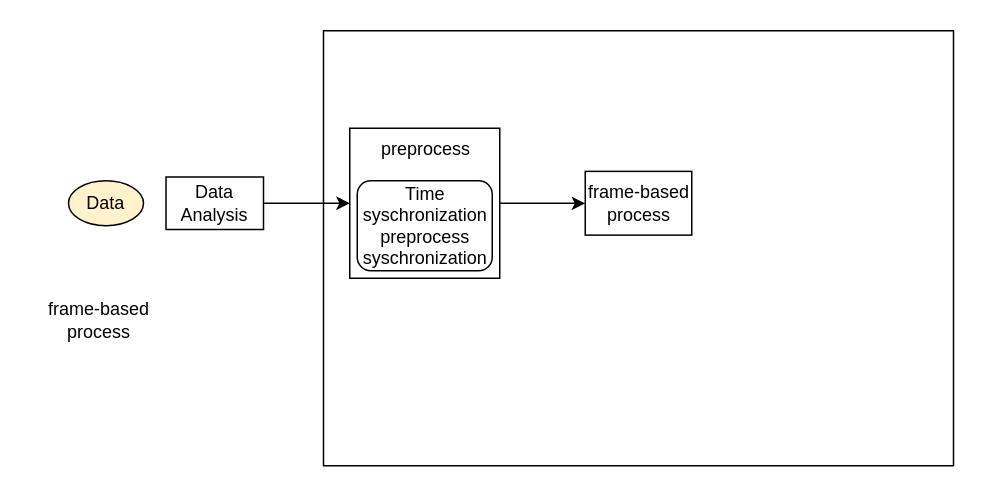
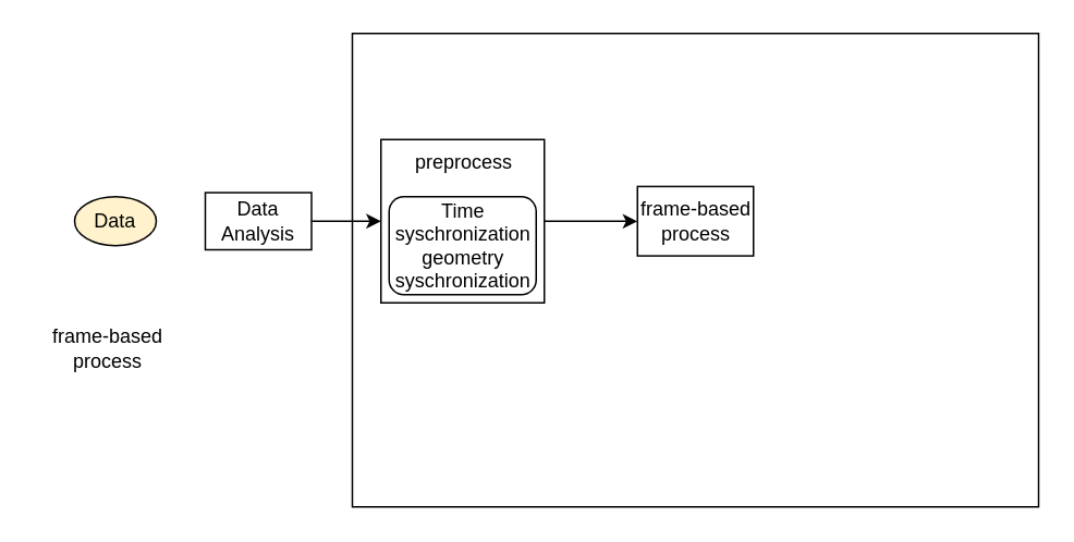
- <mxCell id="4" value="Data Analysis" style="whiteSpace=wrap;html=1;" vertex="1" parent="1"><mxGeometry x="110" y="117.5" width="65" height="35" as="geometry" /></mxCell>
+ <mxCell id="4" value="Data Analysis" style="whiteSpace=wrap;html=1;" vertex="1" parent="1"><mxGeometry x="125" y="117.5" width="65" height="35" as="geometry" /></mxCell>
- <mxCell id="8" value="Time syschronization&lt;br style=&quot;border-color: var(--border-color);&quot;&gt;preprocess syschronization" style="rounded=1;whiteSpace=wrap;html=1;" vertex="1" parent="1"><mxGeometry x="237.5" y="120" width="90" height="60" as="geometry" /></mxCell>
+ <mxCell id="8" value="Time syschronization&lt;br style=&quot;border-color: var(--border-color);&quot;&gt;geometry syschronization" style="rounded=1;whiteSpace=wrap;html=1;" vertex="1" parent="1"><mxGeometry x="237.5" y="120" width="90" height="60" as="geometry" /></mxCell>
